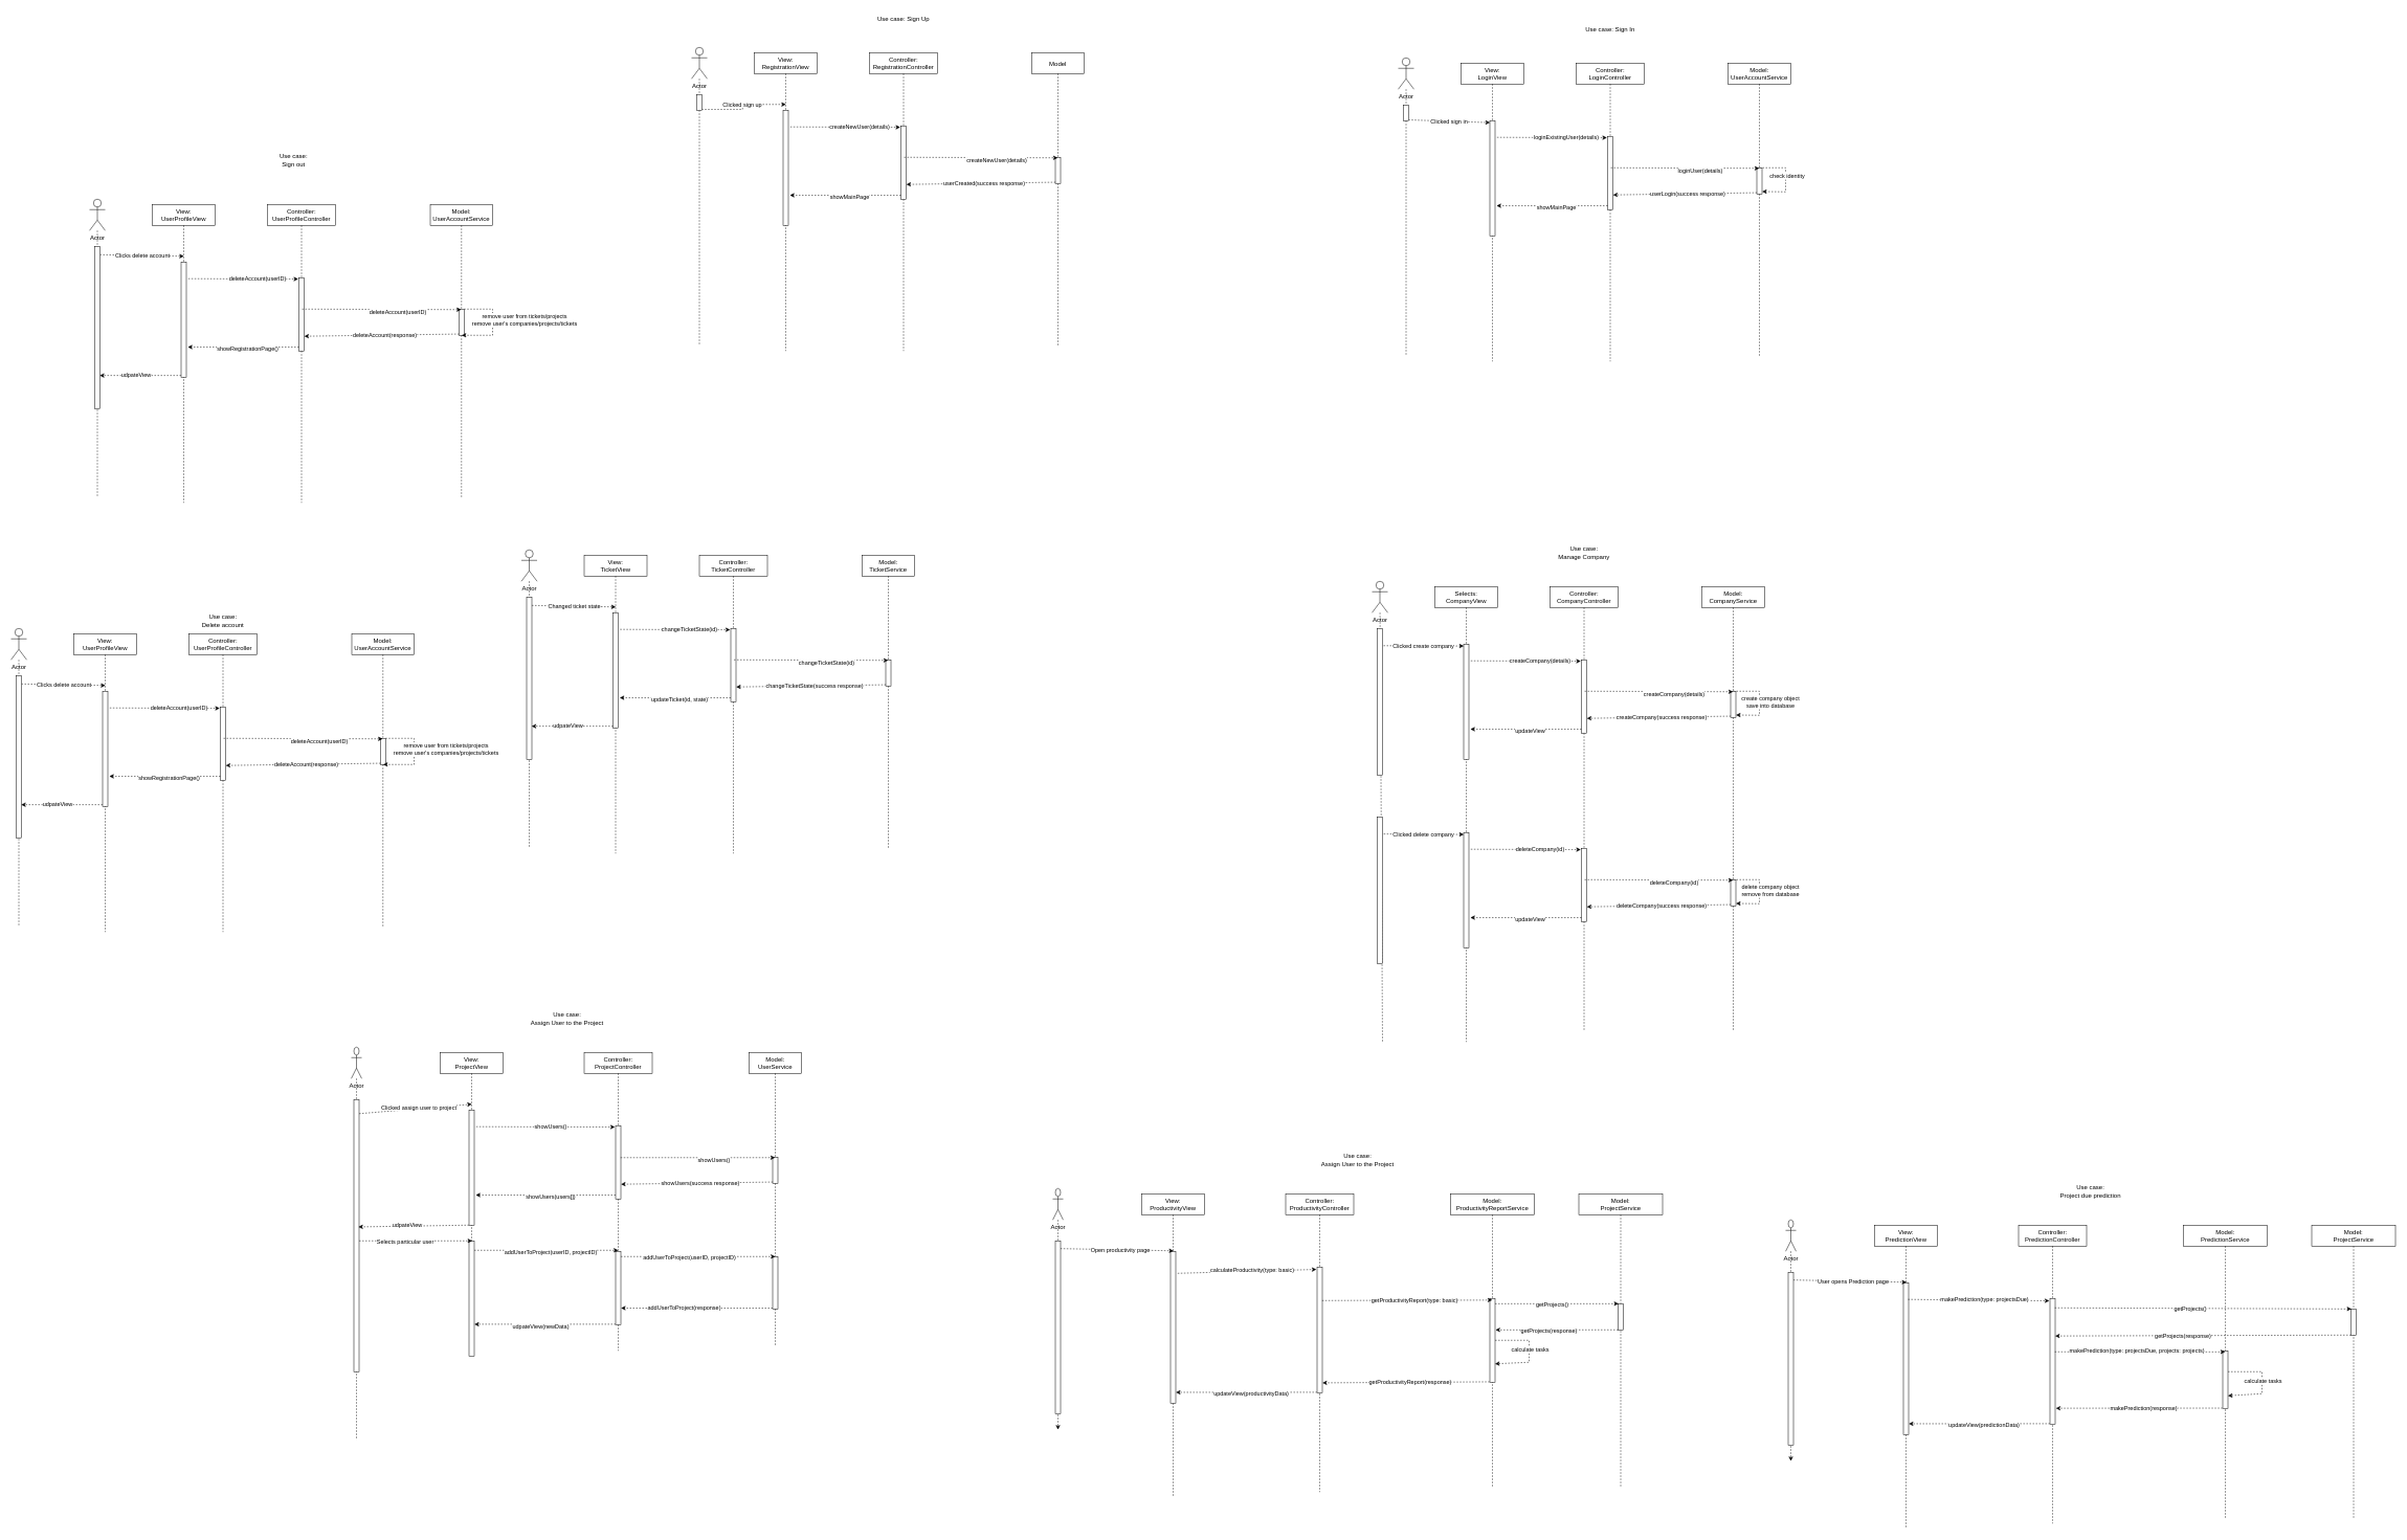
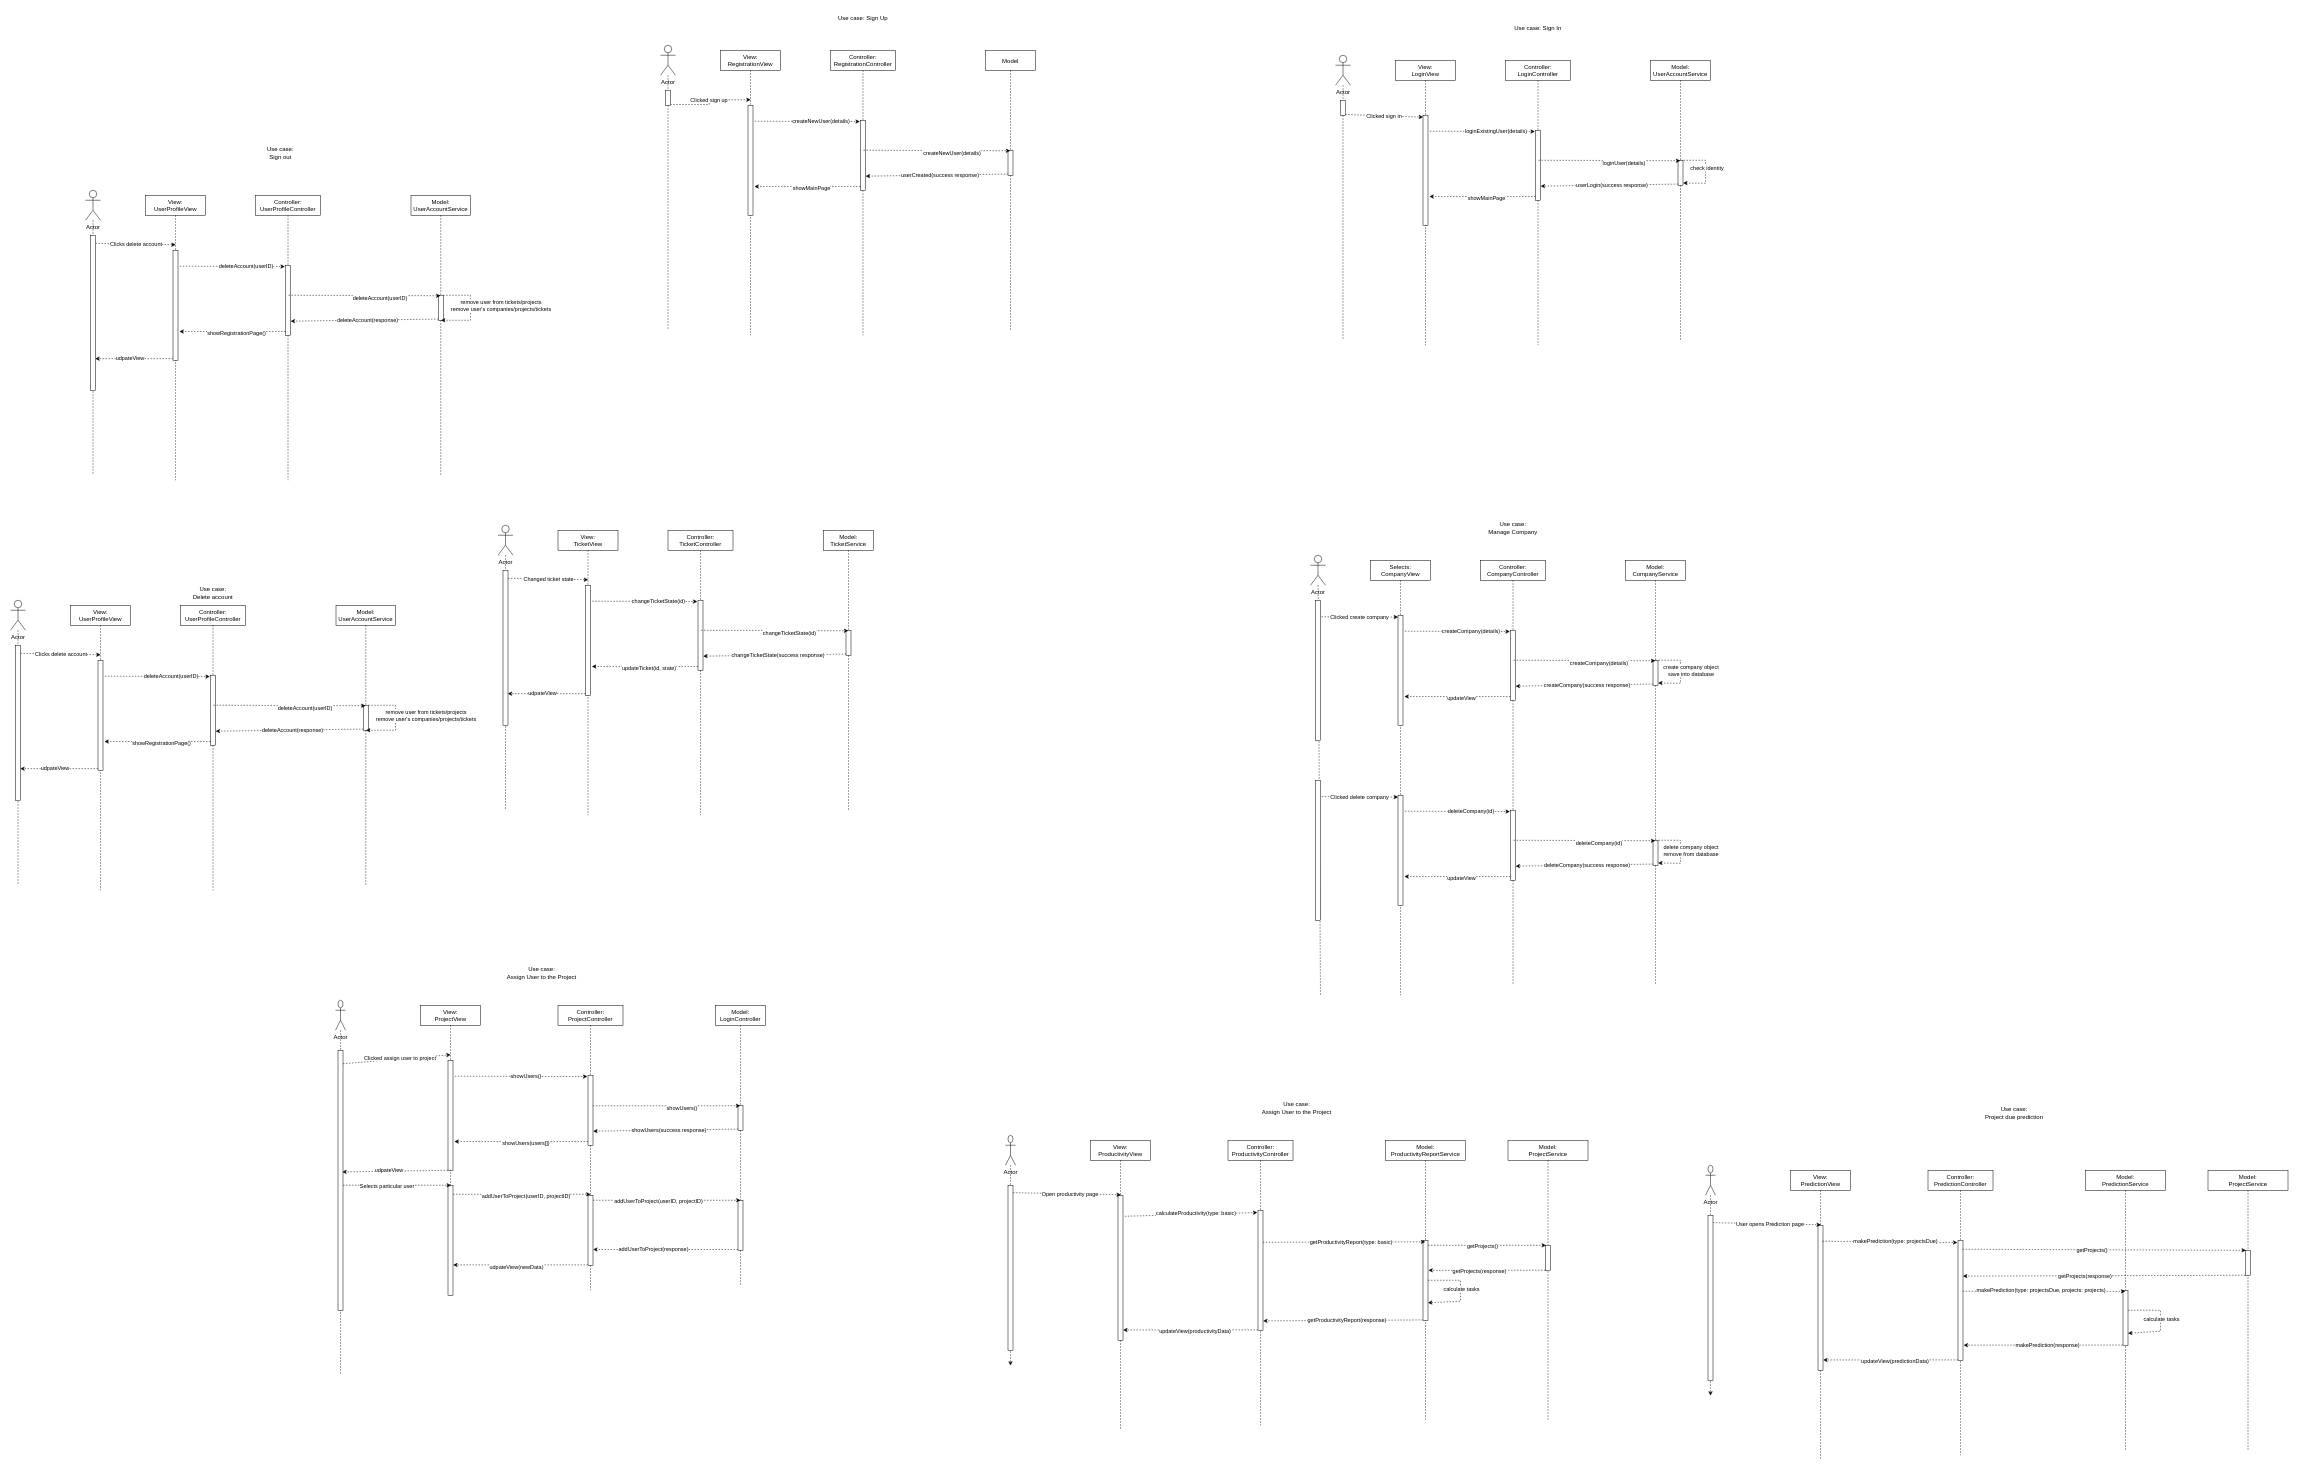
- <mxCell id="111" value="Model: &#10;UserService" style="shape=umlLifeline;perimeter=lifelinePerimeter;container=1;collapsible=0;recursiveResize=0;rounded=0;shadow=0;strokeWidth=1;" vertex="1" parent="1"><mxGeometry x="1430" y="2010" width="100" height="560" as="geometry" /></mxCell>
+ <mxCell id="111" value="Model: &#10;LoginController" style="shape=umlLifeline;perimeter=lifelinePerimeter;container=1;collapsible=0;recursiveResize=0;rounded=0;shadow=0;strokeWidth=1;" vertex="1" parent="1"><mxGeometry x="1430" y="2010" width="100" height="560" as="geometry" /></mxCell>
- <mxCell id="227" value="Use case: &lt;br&gt;Project due prediction" style="text;html=1;strokeColor=none;fillColor=none;align=center;verticalAlign=middle;whiteSpace=wrap;rounded=0;" vertex="1" parent="1"><mxGeometry x="3915" y="2260" width="155" height="30" as="geometry" /></mxCell>
+ <mxCell id="227" value="Use case: &lt;br&gt;Project due prediction" style="text;html=1;strokeColor=none;fillColor=none;align=center;verticalAlign=middle;whiteSpace=wrap;rounded=0;" vertex="1" parent="1"><mxGeometry x="3950" y="2210" width="155" height="30" as="geometry" /></mxCell>
